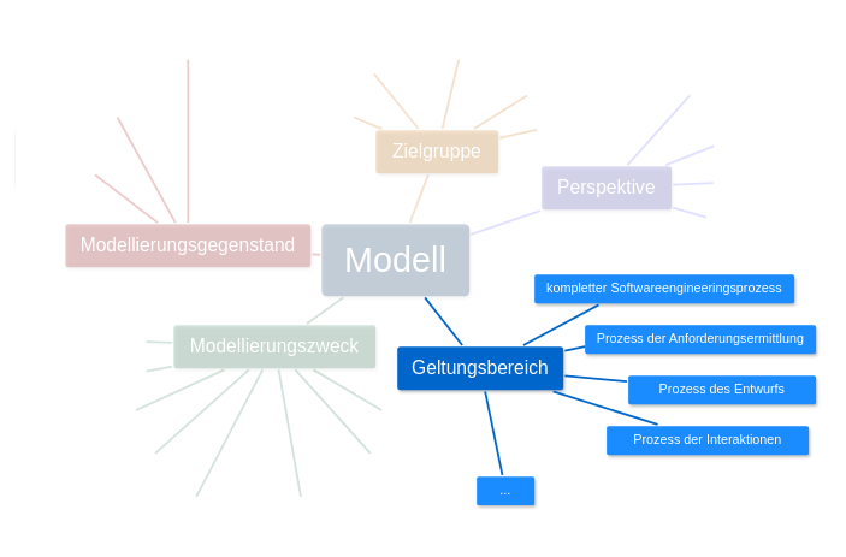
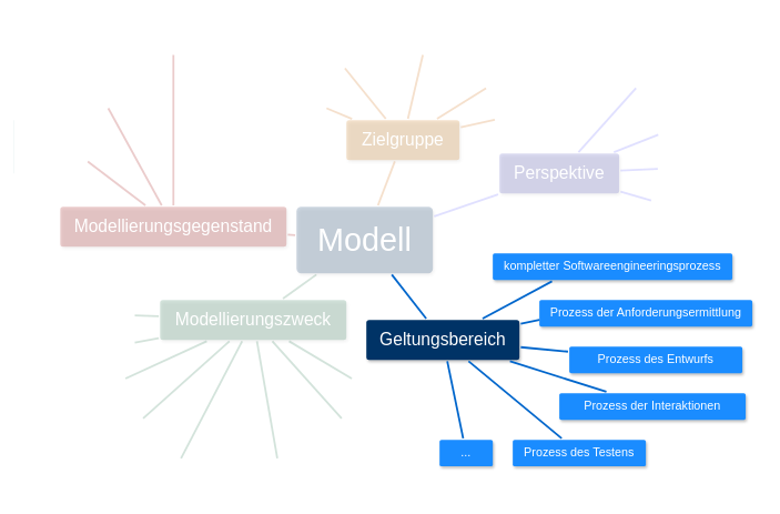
- <mxCell id="40" value="Geltungsbereich" style="rounded=1;whiteSpace=wrap;html=1;shadow=1;labelBackgroundColor=none;strokeColor=none;strokeWidth=3;fillColor=#0066CC;fontFamily=Helvetica;fontSize=26;fontColor=#FFFFFF;align=center;spacing=5;fontStyle=0;arcSize=7;perimeterSpacing=2;" parent="1" vertex="1"><mxGeometry x="550" y="480" width="230" height="60" as="geometry" /></mxCell>
+ <mxCell id="40" value="Geltungsbereich" style="rounded=1;whiteSpace=wrap;html=1;shadow=1;labelBackgroundColor=none;strokeColor=none;strokeWidth=3;fillColor=#003366;fontFamily=Helvetica;fontSize=26;fontColor=#FFFFFF;align=center;spacing=5;fontStyle=0;arcSize=7;perimeterSpacing=2;" parent="1" vertex="1"><mxGeometry x="550" y="480" width="230" height="60" as="geometry" /></mxCell>
- <mxCell id="25" value="Prozess des Entwurfs" style="rounded=1;whiteSpace=wrap;html=1;shadow=1;labelBackgroundColor=none;strokeColor=none;strokeWidth=3;fillColor=#1a8cff;fontFamily=Helvetica;fontSize=18;fontColor=#FFFFFF;align=center;spacing=5;fontStyle=0;arcSize=7;perimeterSpacing=2;gradientColor=none;gradientDirection=south;fillStyle=auto;" parent="1" vertex="1"><mxGeometry x="870" y="520" width="260" height="40" as="geometry" /></mxCell>
+ <mxCell id="25" value="Prozess des Entwurfs" style="rounded=1;whiteSpace=wrap;html=1;shadow=1;labelBackgroundColor=none;strokeColor=none;strokeWidth=3;fillColor=#1a8cff;fontFamily=Helvetica;fontSize=18;fontColor=#FFFFFF;align=center;spacing=5;fontStyle=0;arcSize=7;perimeterSpacing=2;gradientColor=none;gradientDirection=south;fillStyle=auto;" parent="1" vertex="1"><mxGeometry x="855" y="520" width="260" height="40" as="geometry" /></mxCell>
+ <mxCell id="44" value="" style="edgeStyle=none;rounded=1;jumpStyle=none;html=1;shadow=0;labelBackgroundColor=none;startArrow=none;startFill=0;jettySize=auto;orthogonalLoop=1;strokeColor=#0066CC;strokeWidth=3;fontFamily=Helvetica;fontSize=14;fontColor=#FFFFFF;spacing=5;fontStyle=1;fillColor=#b0e3e6;endArrow=none;endFill=0;" parent="1" source="40" target="28" edge="1"><mxGeometry relative="1" as="geometry"><mxPoint x="802" y="593" as="sourcePoint" /></mxGeometry></mxCell>
+ <mxCell id="28" value="Prozess des Testens" style="rounded=1;whiteSpace=wrap;html=1;shadow=1;labelBackgroundColor=none;strokeColor=none;strokeWidth=3;fillColor=#1a8cff;fontFamily=Helvetica;fontSize=18;fontColor=#FFFFFF;align=center;spacing=5;fontStyle=0;arcSize=7;perimeterSpacing=2;gradientColor=none;gradientDirection=south;fillStyle=auto;" parent="1" vertex="1"><mxGeometry x="770" y="660" width="200" height="40" as="geometry" /></mxCell>
